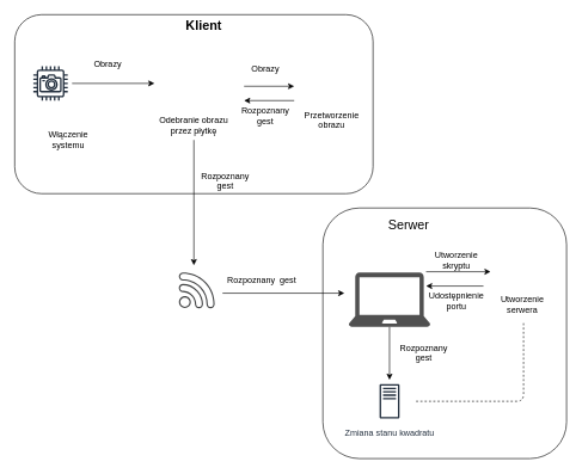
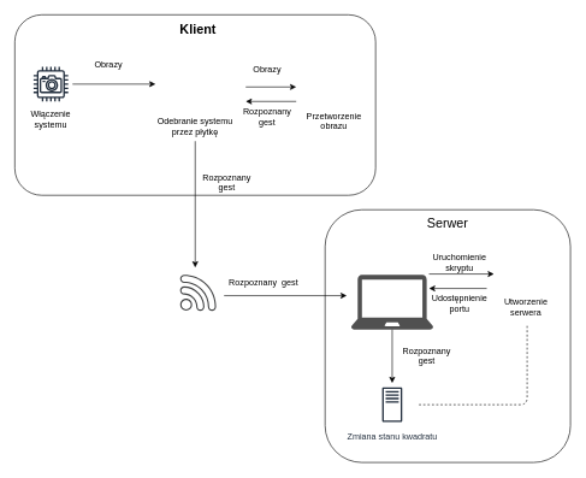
- <mxCell id="19" value="Klient" style="text;html=1;strokeColor=none;fillColor=none;align=center;verticalAlign=middle;whiteSpace=wrap;rounded=0;fontSize=18;fontStyle=1" vertex="1" parent="1"><mxGeometry x="264" y="25" width="40" height="20" as="geometry" /></mxCell>
+ <mxCell id="19" value="Klient" style="text;html=1;strokeColor=none;fillColor=none;align=center;verticalAlign=middle;whiteSpace=wrap;rounded=0;fontSize=18;fontStyle=1" vertex="1" parent="1"><mxGeometry x="254" y="30" width="40" height="20" as="geometry" /></mxCell>
- <mxCell id="7" value="Odebranie obrazu przez płytkę" style="text;html=1;strokeColor=none;fillColor=none;align=center;verticalAlign=middle;whiteSpace=wrap;rounded=0;" vertex="1" parent="1"><mxGeometry x="215" y="155" width="110" height="40" as="geometry" /></mxCell>
+ <mxCell id="7" value="Odebranie systemu przez płytkę" style="text;html=1;strokeColor=none;fillColor=none;align=center;verticalAlign=middle;whiteSpace=wrap;rounded=0;" vertex="1" parent="1"><mxGeometry x="215" y="155" width="110" height="40" as="geometry" /></mxCell>
- <mxCell id="4" value="&lt;div&gt;Włączenie systemu &lt;br&gt;&lt;/div&gt;" style="text;html=1;strokeColor=none;fillColor=none;align=center;verticalAlign=middle;whiteSpace=wrap;rounded=0;" vertex="1" parent="1"><mxGeometry x="75" y="185" width="40" height="20" as="geometry" /></mxCell>
+ <mxCell id="4" value="&lt;div&gt;Włączenie systemu &lt;br&gt;&lt;/div&gt;" style="text;html=1;strokeColor=none;fillColor=none;align=center;verticalAlign=middle;whiteSpace=wrap;rounded=0;" vertex="1" parent="1"><mxGeometry x="50" y="155" width="40" height="20" as="geometry" /></mxCell>
- <mxCell id="33" value="&lt;div&gt;Serwer&lt;/div&gt;&lt;div&gt;&lt;br&gt;&lt;/div&gt;" style="text;html=1;strokeColor=none;fillColor=none;align=center;verticalAlign=middle;whiteSpace=wrap;rounded=0;fontSize=18;" vertex="1" parent="1"><mxGeometry x="550" y="315" width="40" height="20" as="geometry" /></mxCell>
+ <mxCell id="33" value="&lt;div&gt;Serwer&lt;/div&gt;&lt;div&gt;&lt;br&gt;&lt;/div&gt;" style="text;html=1;strokeColor=none;fillColor=none;align=center;verticalAlign=middle;whiteSpace=wrap;rounded=0;fontSize=18;" vertex="1" parent="1"><mxGeometry x="600" y="310" width="40" height="20" as="geometry" /></mxCell>
- <mxCell id="26" value="Utworzenie skryptu" style="text;html=1;strokeColor=none;fillColor=none;align=center;verticalAlign=middle;whiteSpace=wrap;rounded=0;" vertex="1" parent="1"><mxGeometry x="594" y="349" width="85" height="30" as="geometry" /></mxCell>
+ <mxCell id="26" value="Uruchomienie skryptu" style="text;html=1;strokeColor=none;fillColor=none;align=center;verticalAlign=middle;whiteSpace=wrap;rounded=0;" vertex="1" parent="1"><mxGeometry x="594" y="349" width="85" height="30" as="geometry" /></mxCell>
